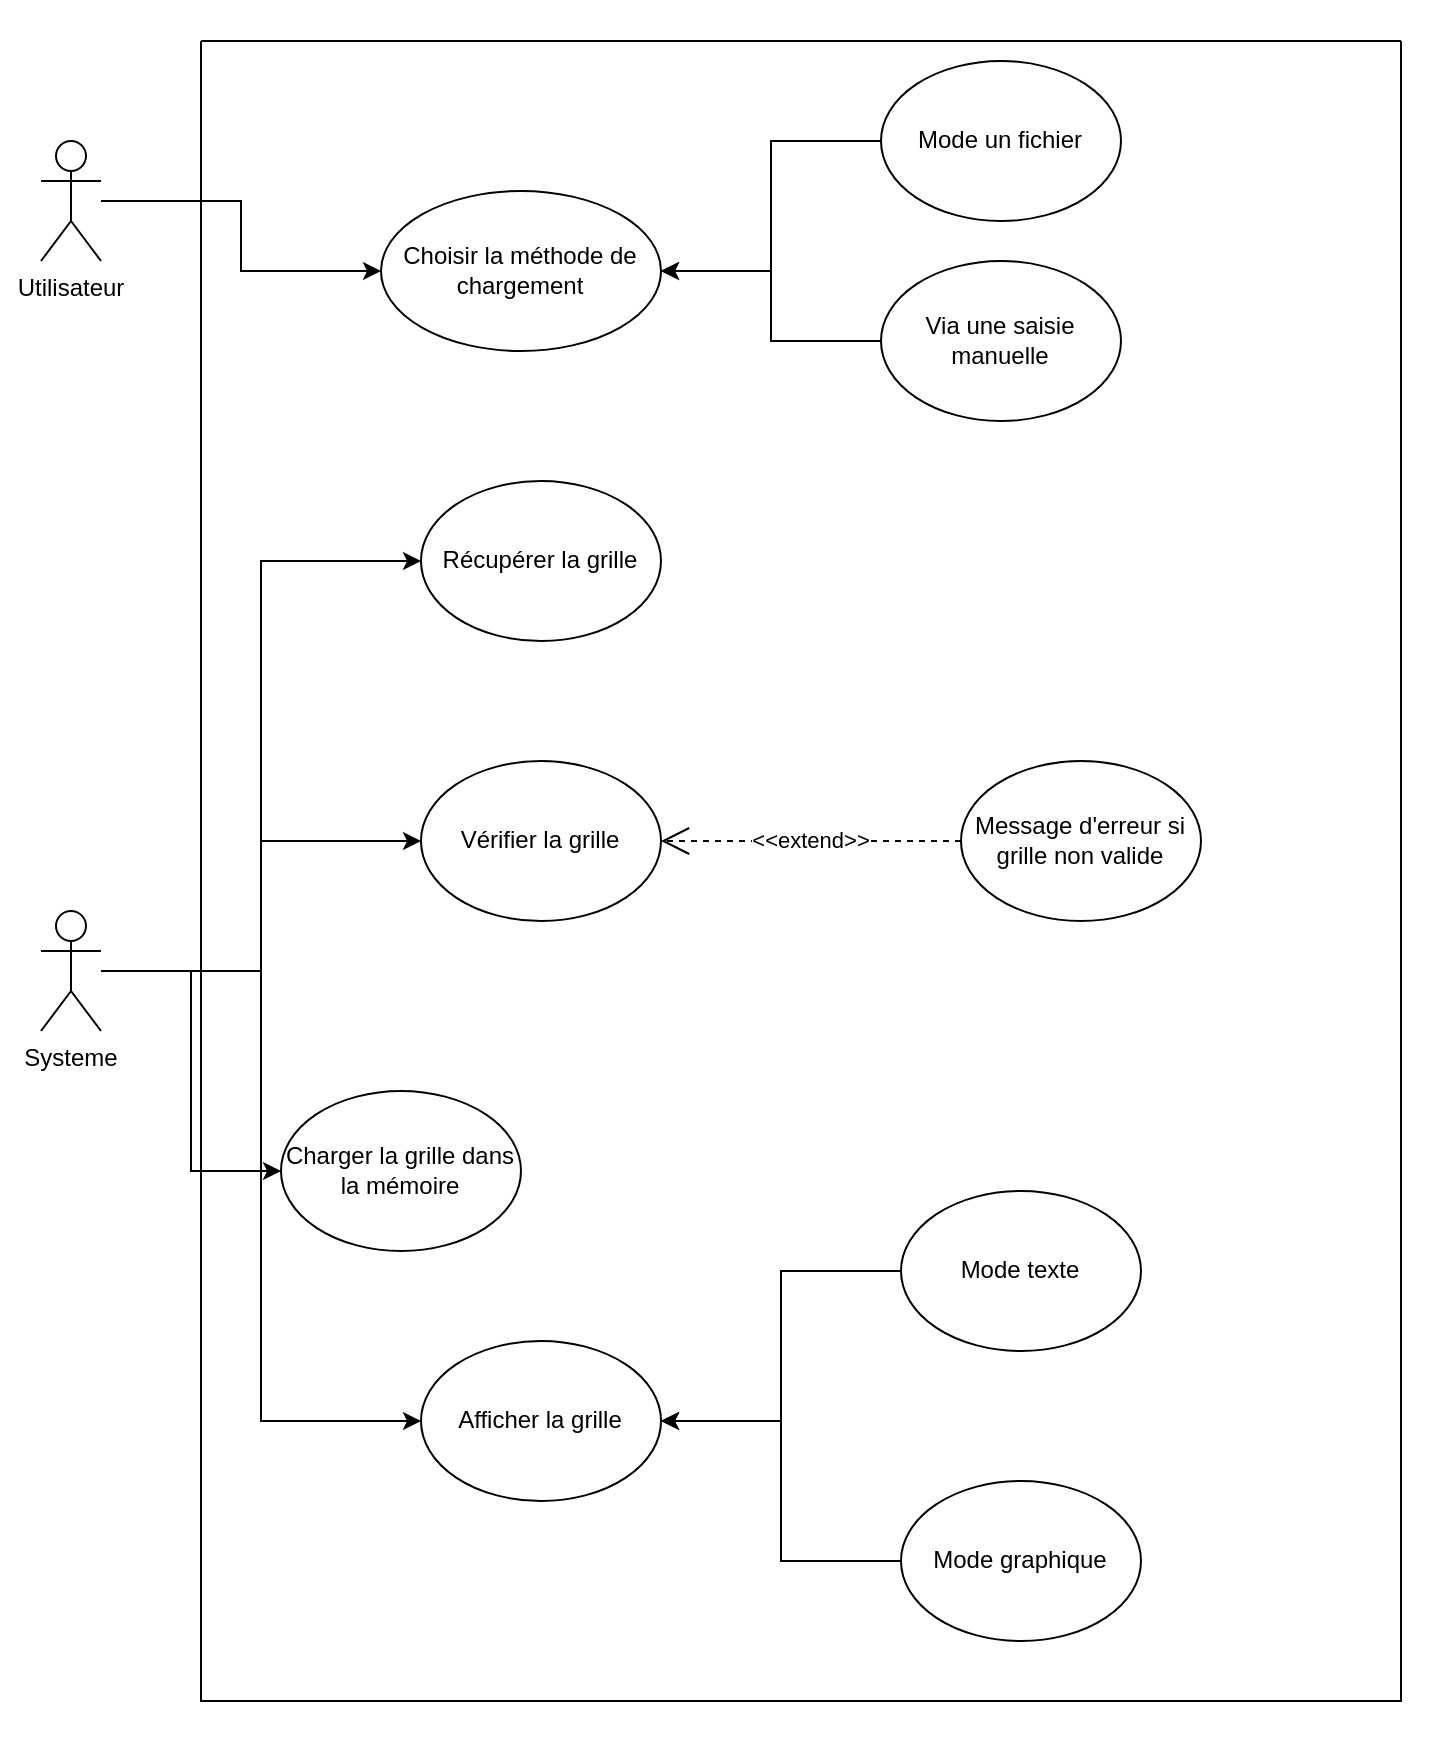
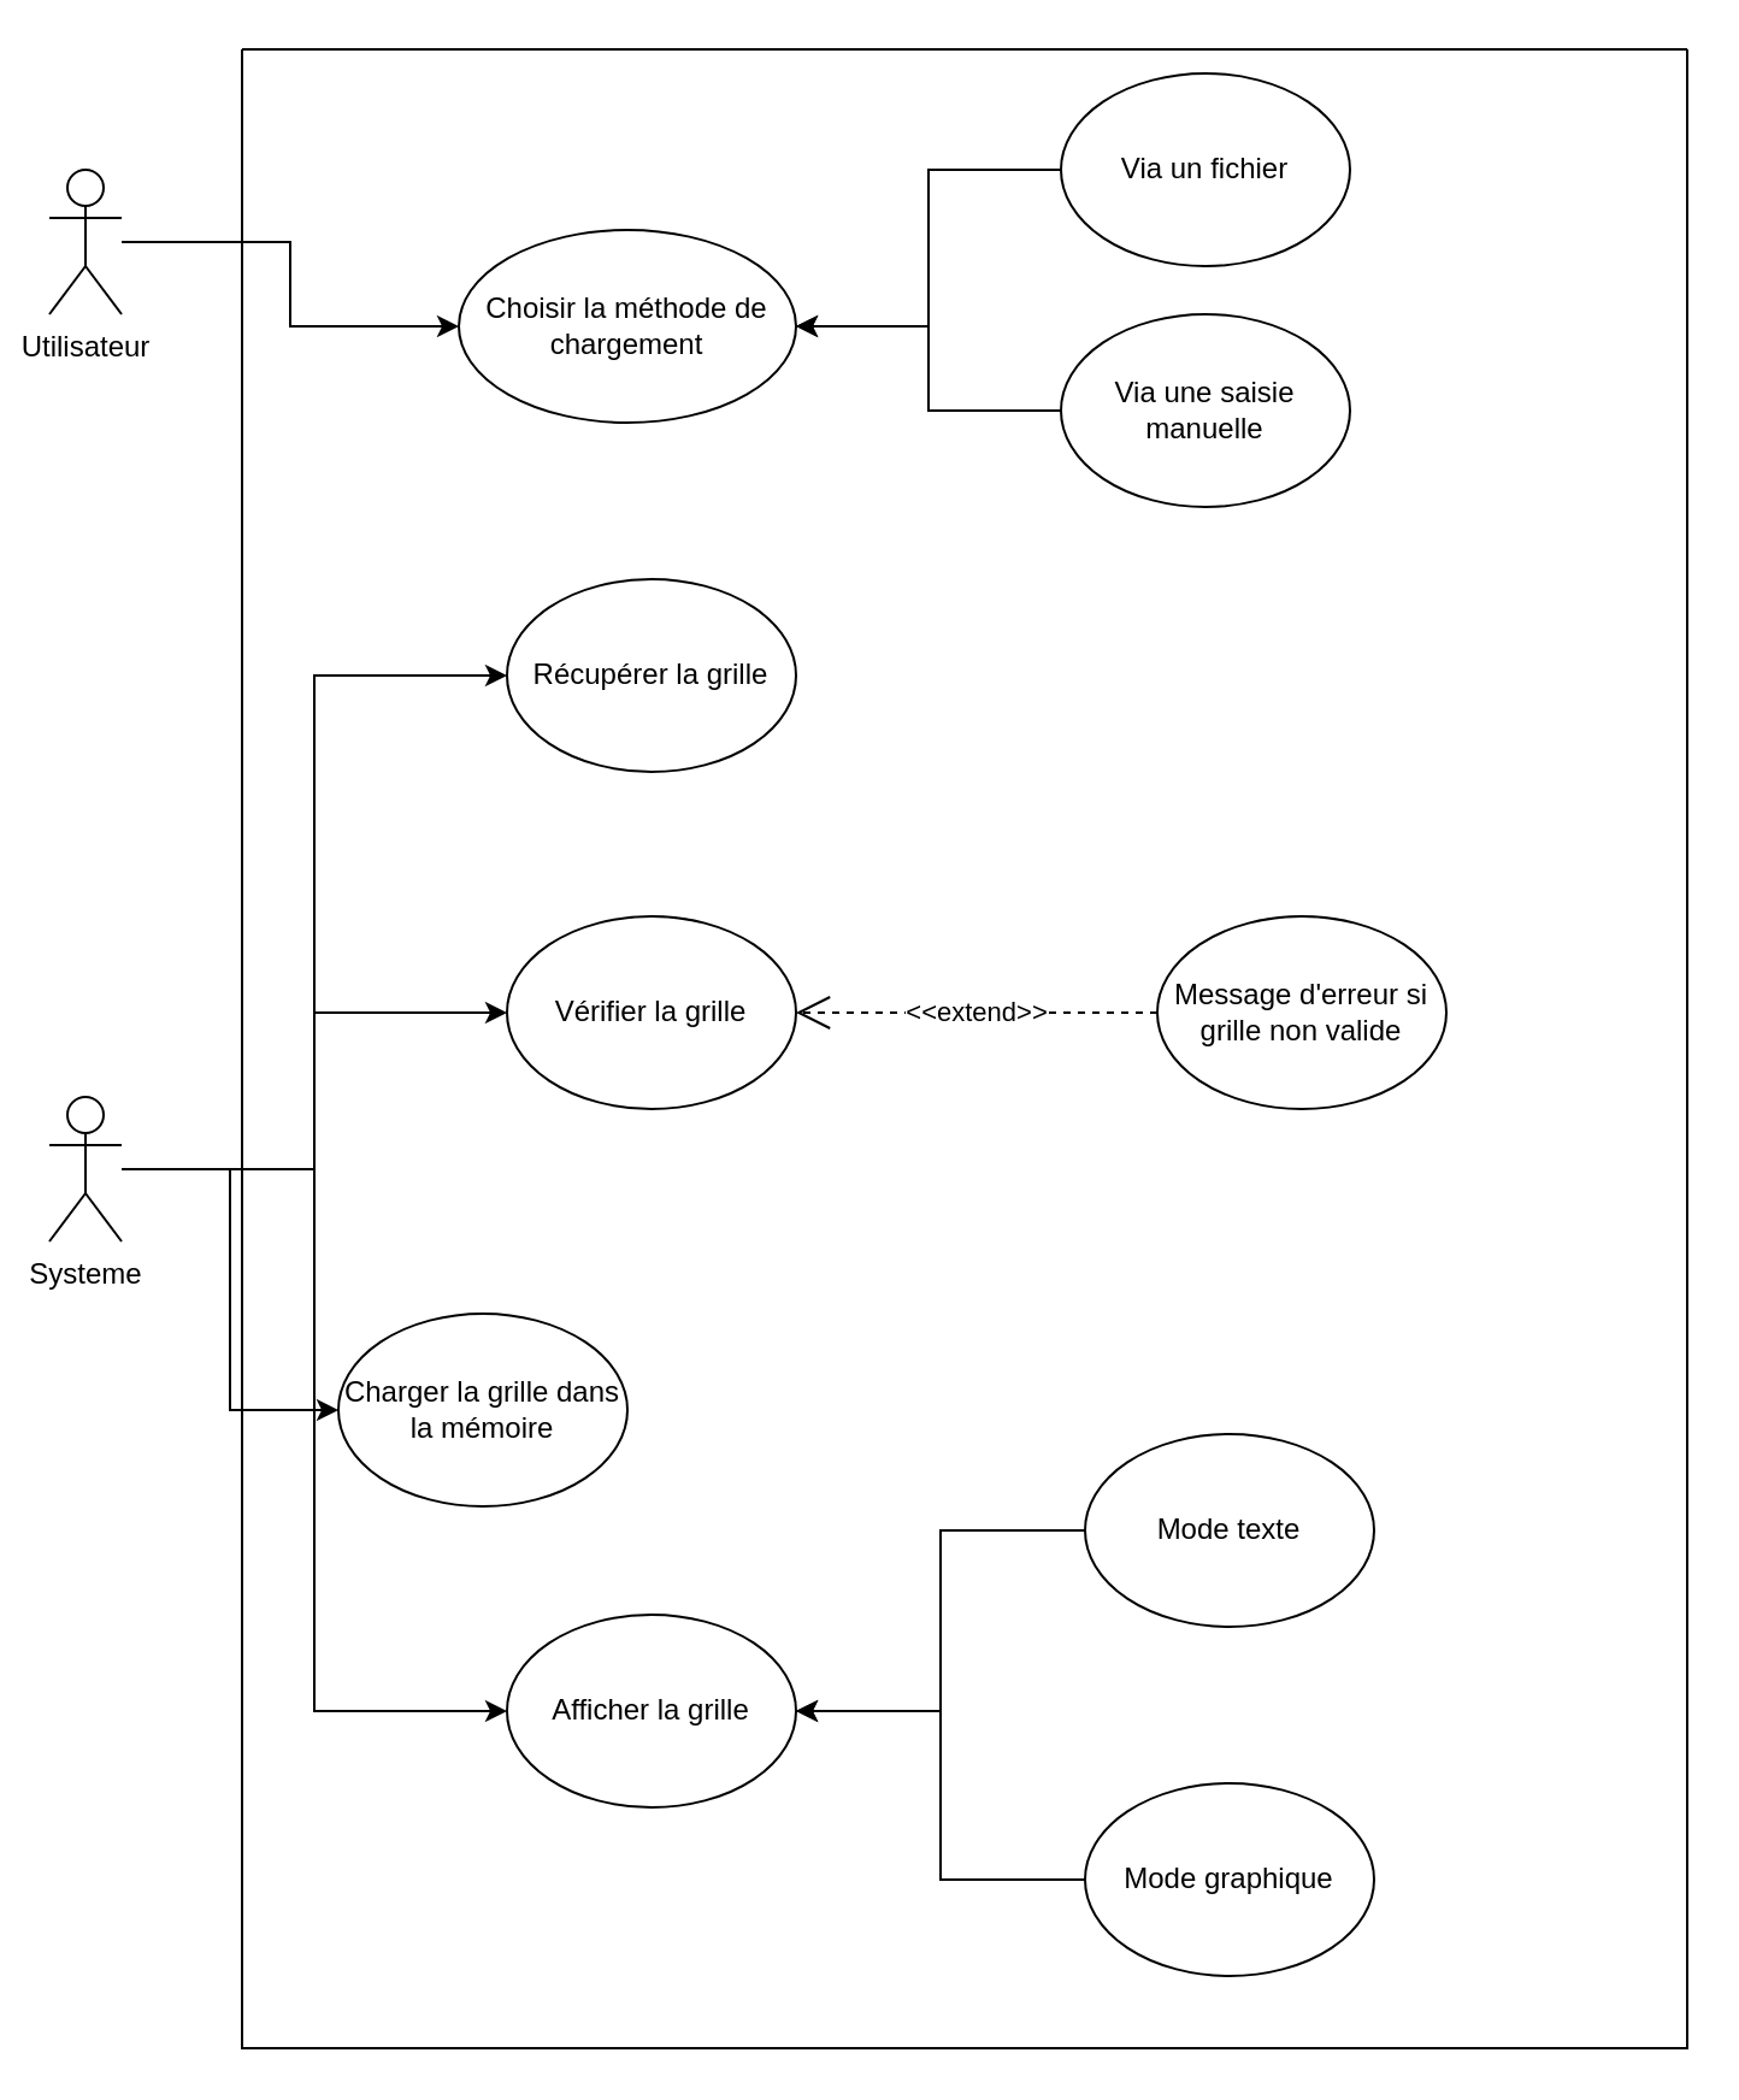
- <mxCell id="12" value="Mode un fichier" style="ellipse;whiteSpace=wrap;html=1;" vertex="1" parent="9"><mxGeometry x="340" y="10" width="120" height="80" as="geometry" /></mxCell>
+ <mxCell id="12" value="Via un fichier" style="ellipse;whiteSpace=wrap;html=1;" vertex="1" parent="9"><mxGeometry x="340" y="10" width="120" height="80" as="geometry" /></mxCell>
